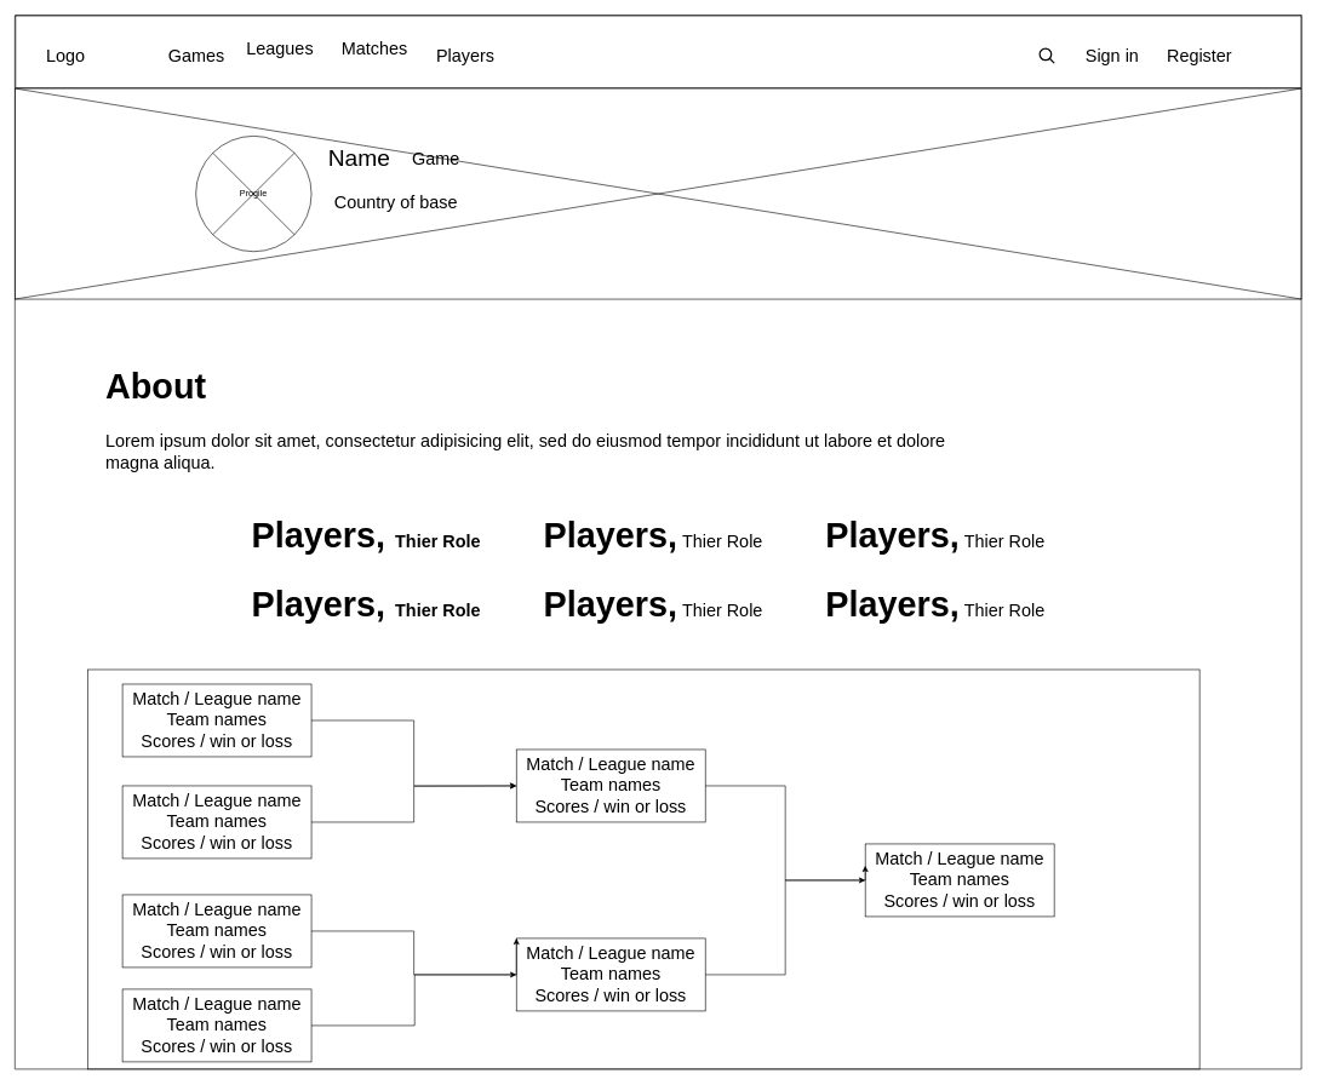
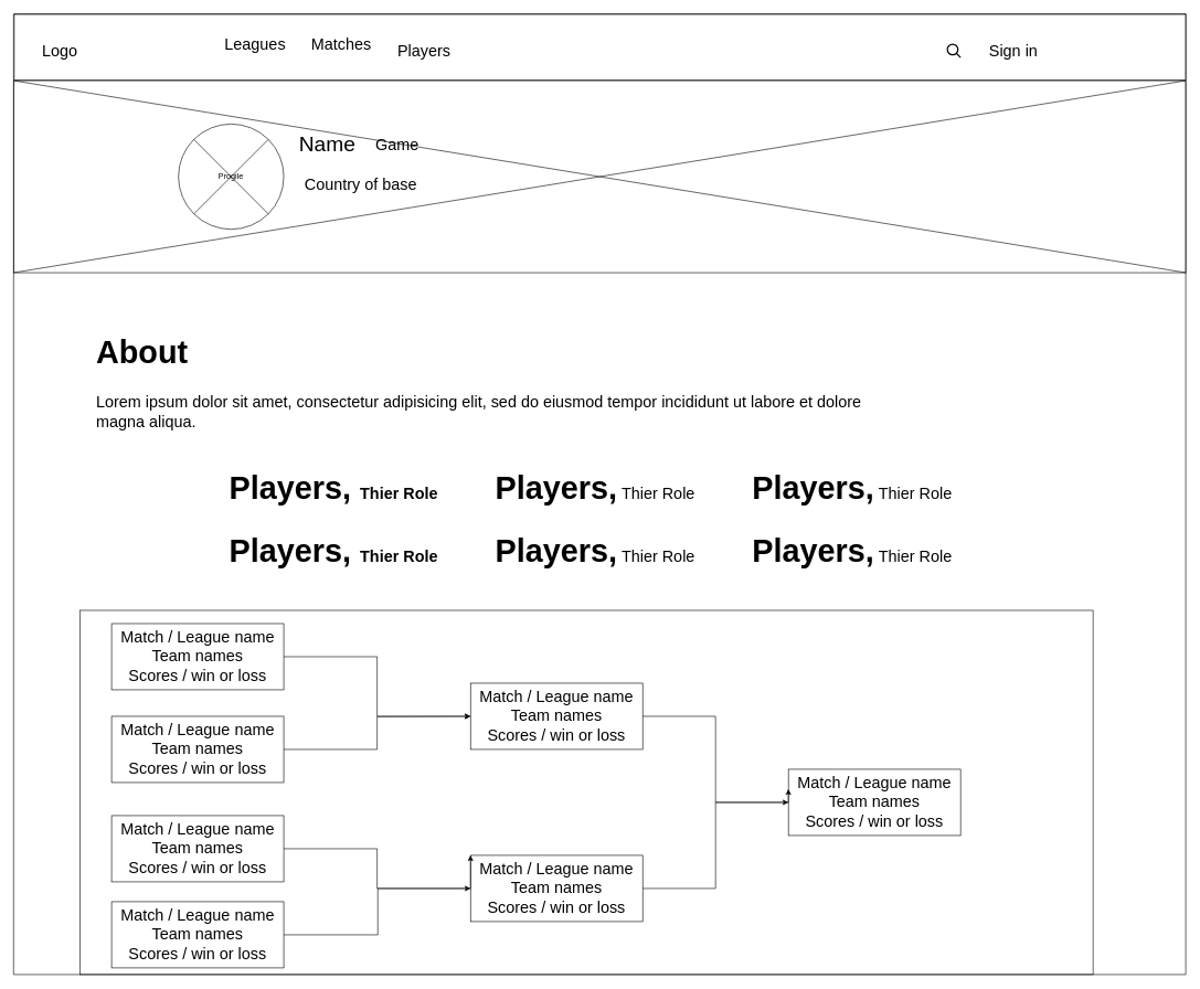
- <mxCell id="6" value="Games" style="text;html=1;strokeColor=none;fillColor=none;align=center;verticalAlign=middle;whiteSpace=wrap;rounded=0;labelBackgroundColor=none;fontSize=24;" vertex="1" parent="2"><mxGeometry x="200" y="40" width="100" height="30" as="geometry" /></mxCell>
- <mxCell id="10" value="Register" style="text;html=1;strokeColor=none;fillColor=none;align=center;verticalAlign=middle;whiteSpace=wrap;rounded=0;labelBackgroundColor=none;fontSize=24;" vertex="1" parent="2"><mxGeometry x="1580" y="40" width="100" height="30" as="geometry" /></mxCell>
